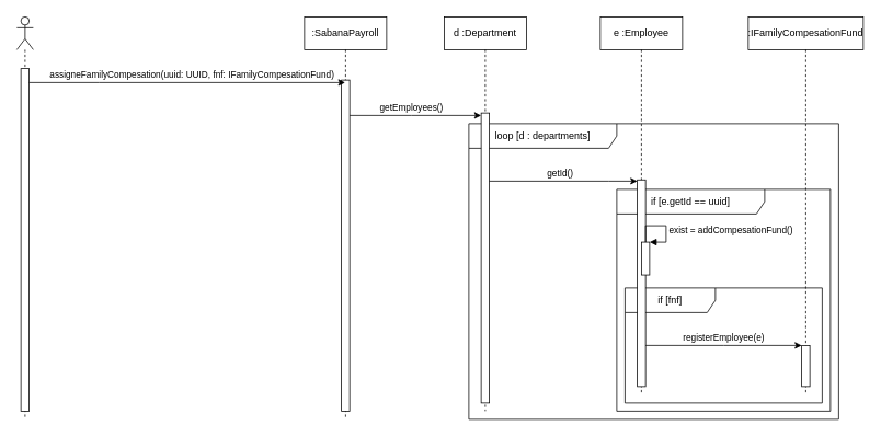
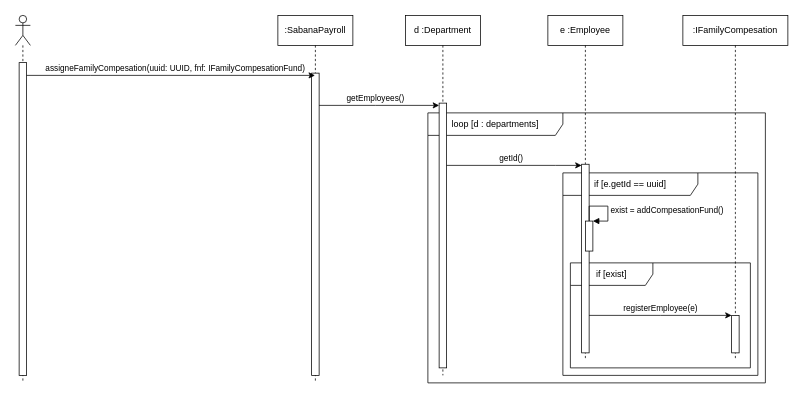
- <mxCell id="16" value=":IFamilyCompesationFund" style="shape=umlLifeline;perimeter=lifelinePerimeter;whiteSpace=wrap;html=1;container=1;collapsible=0;recursiveResize=0;outlineConnect=0;" vertex="1" parent="1"><mxGeometry x="910" y="20" width="140" height="460" as="geometry" /></mxCell>
+ <mxCell id="16" value=":IFamilyCompesation" style="shape=umlLifeline;perimeter=lifelinePerimeter;whiteSpace=wrap;html=1;container=1;collapsible=0;recursiveResize=0;outlineConnect=0;" vertex="1" parent="1"><mxGeometry x="910" y="20" width="140" height="460" as="geometry" /></mxCell>
- <mxCell id="4" value="if [fnf]" style="shape=umlFrame;whiteSpace=wrap;html=1;width=110;height=30;" vertex="1" parent="1"><mxGeometry x="760" y="350" width="240" height="140" as="geometry" /></mxCell>
+ <mxCell id="4" value="if [exist]" style="shape=umlFrame;whiteSpace=wrap;html=1;width=110;height=30;" vertex="1" parent="1"><mxGeometry x="760" y="350" width="240" height="140" as="geometry" /></mxCell>
